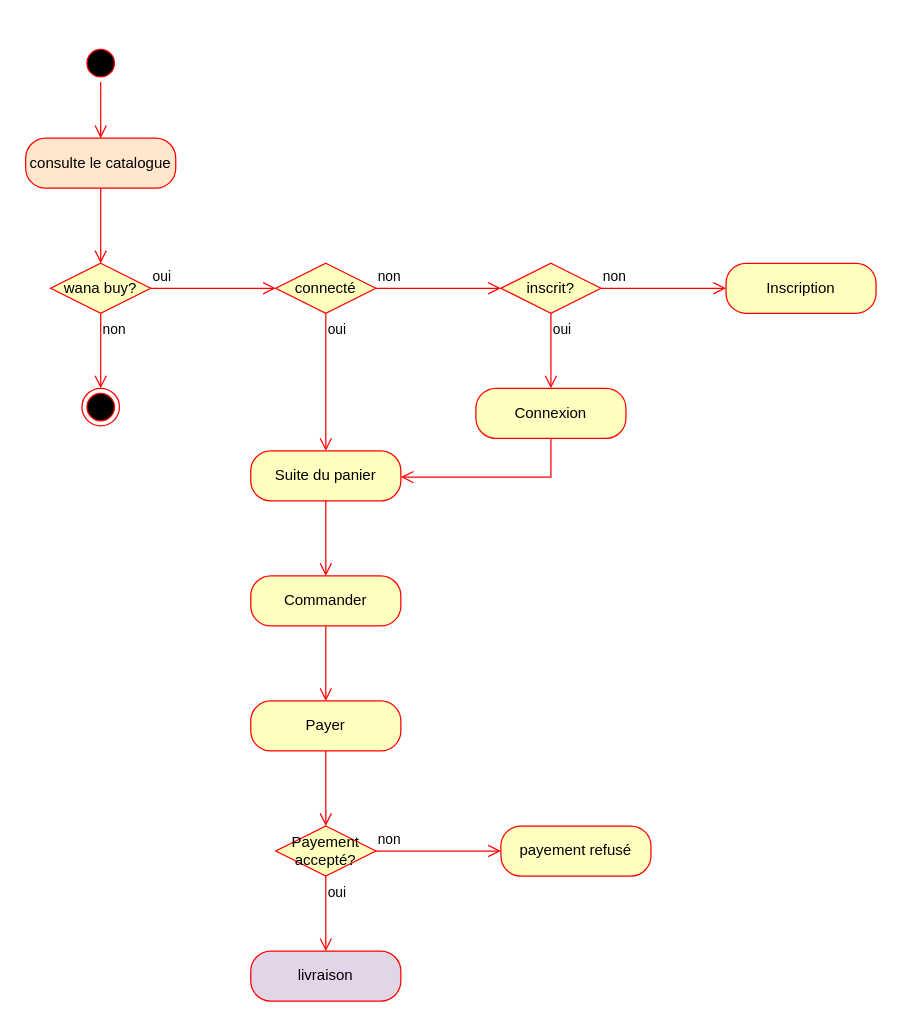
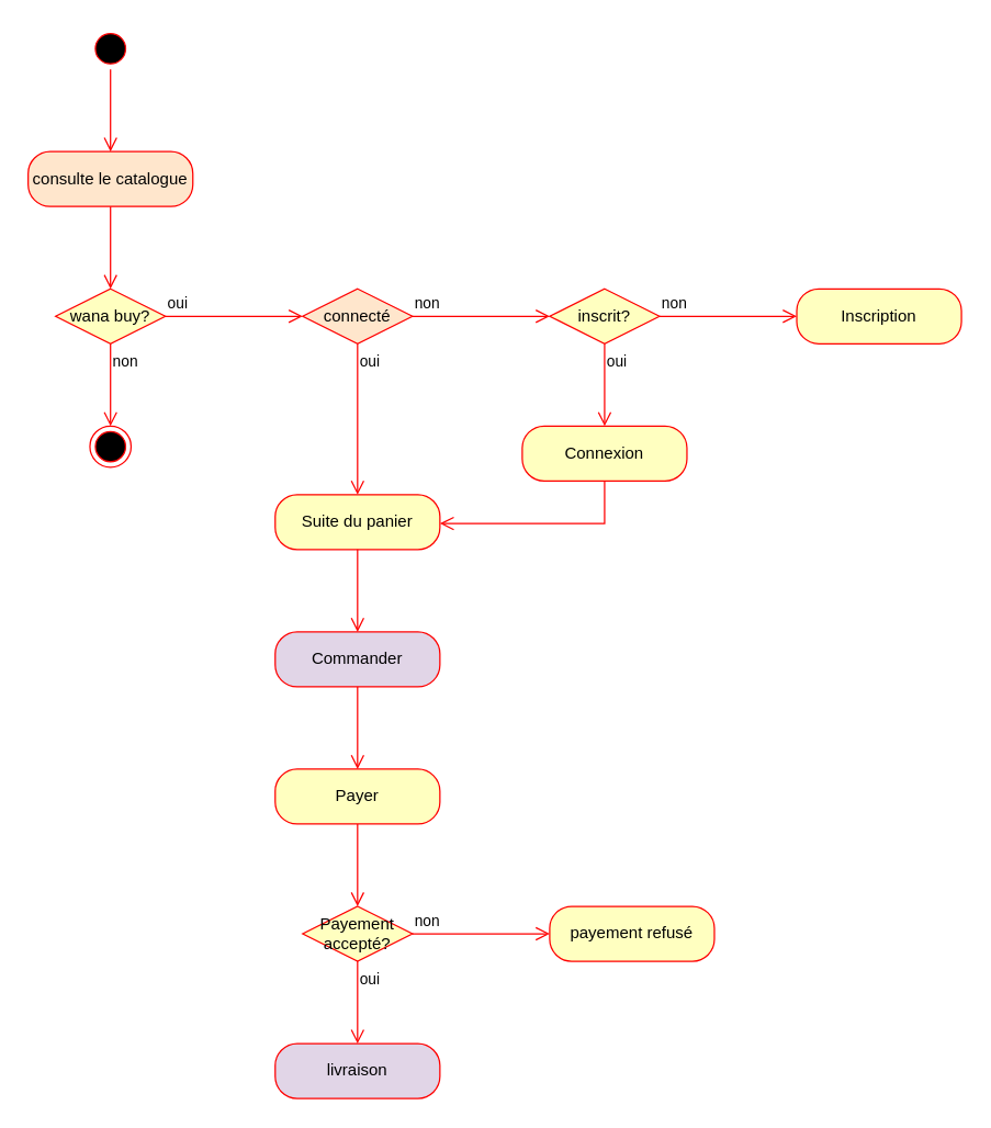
- <mxCell id="2" value="aa" style="ellipse;html=1;shape=startState;fillColor=#000000;strokeColor=#ff0000;" vertex="1" parent="1"><mxGeometry x="65" y="35" width="30" height="30" as="geometry" /></mxCell>
+ <mxCell id="2" value="aa" style="ellipse;html=1;shape=startState;fillColor=#000000;strokeColor=#ff0000;" vertex="1" parent="1"><mxGeometry x="65" y="20" width="30" height="30" as="geometry" /></mxCell>
- <mxCell id="10" value="connecté" style="rhombus;whiteSpace=wrap;html=1;fillColor=#ffffc0;strokeColor=#ff0000;" vertex="1" parent="1"><mxGeometry x="220" y="210" width="80" height="40" as="geometry" /></mxCell>
+ <mxCell id="10" value="connecté" style="rhombus;whiteSpace=wrap;html=1;fillColor=#ffe6cc;strokeColor=#ff0000;" vertex="1" parent="1"><mxGeometry x="220" y="210" width="80" height="40" as="geometry" /></mxCell>
- <mxCell id="21" value="Commander" style="rounded=1;whiteSpace=wrap;html=1;arcSize=40;fontColor=#000000;fillColor=#ffffc0;strokeColor=#ff0000;" vertex="1" parent="1"><mxGeometry x="200" y="460" width="120" height="40" as="geometry" /></mxCell>
+ <mxCell id="21" value="Commander" style="rounded=1;whiteSpace=wrap;html=1;arcSize=40;fontColor=#000000;fillColor=#e1d5e7;strokeColor=#ff0000;" vertex="1" parent="1"><mxGeometry x="200" y="460" width="120" height="40" as="geometry" /></mxCell>
